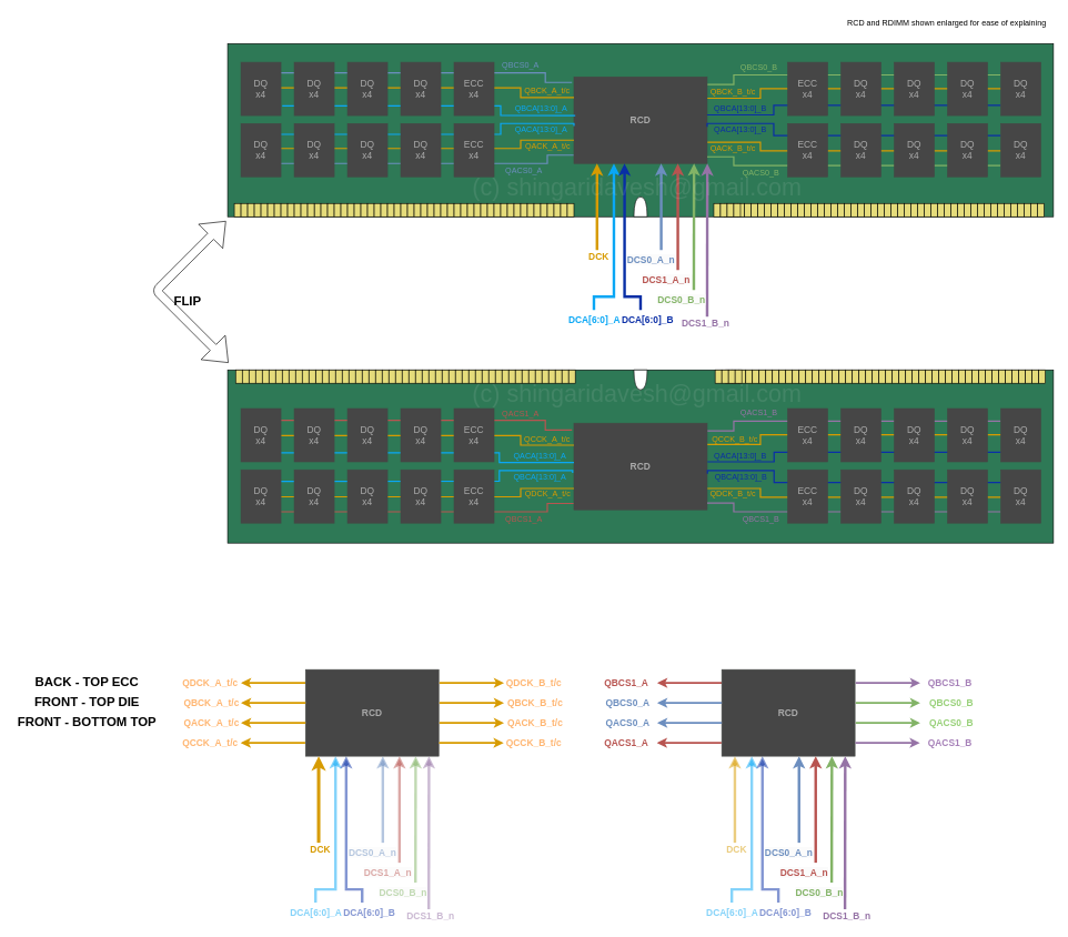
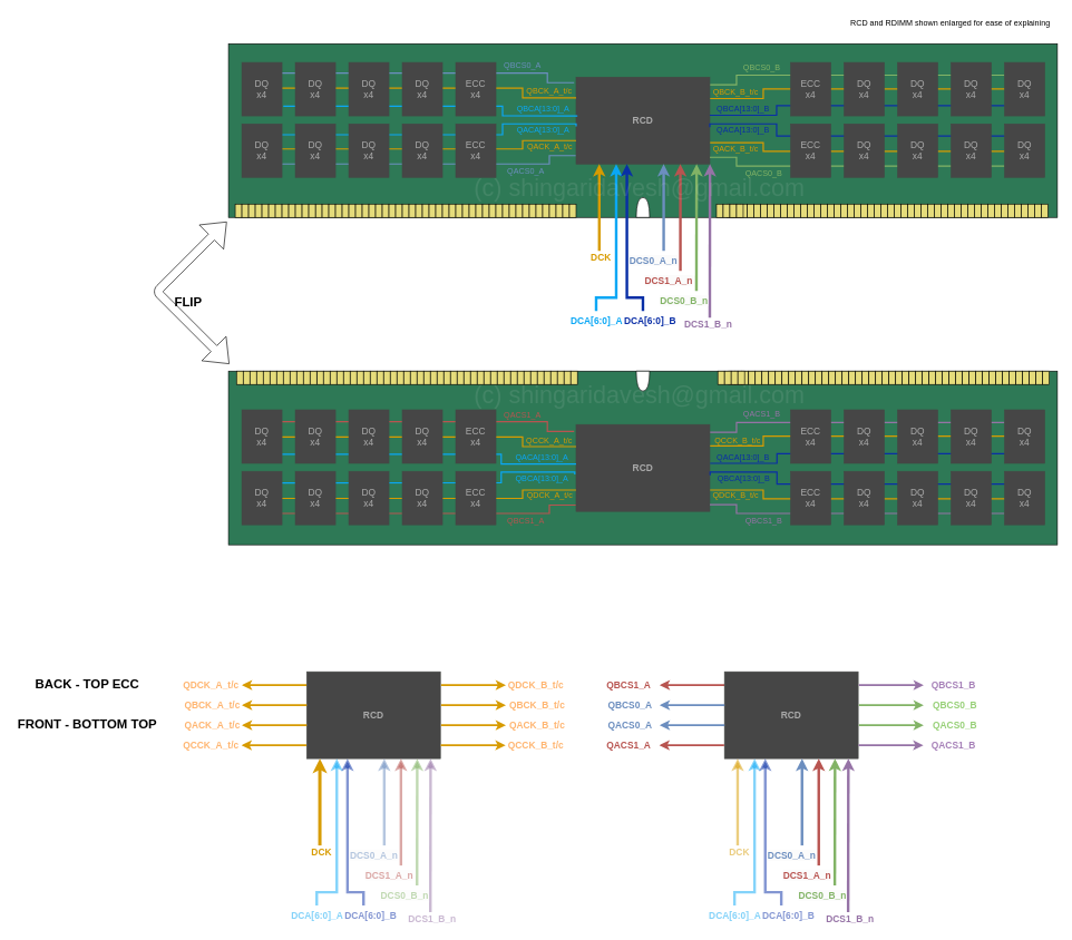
- <mxCell id="382" value="FRONT - TOP DIE" style="text;html=1;align=center;verticalAlign=middle;whiteSpace=wrap;rounded=0;fontStyle=1;fontSize=19;" vertex="1" parent="1"><mxGeometry x="50.26" y="1040" width="160" height="30" as="geometry" /></mxCell>
